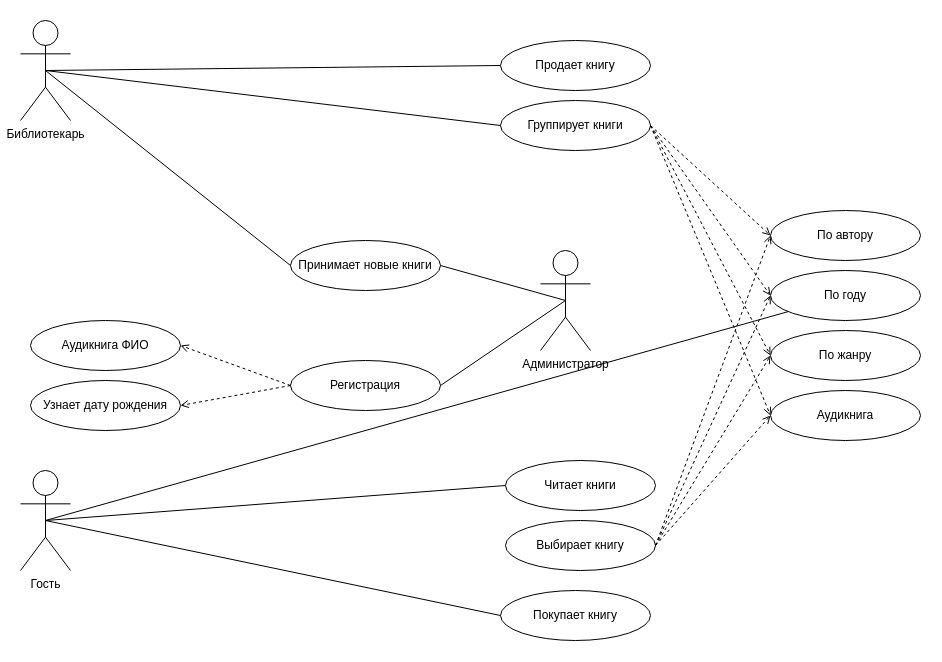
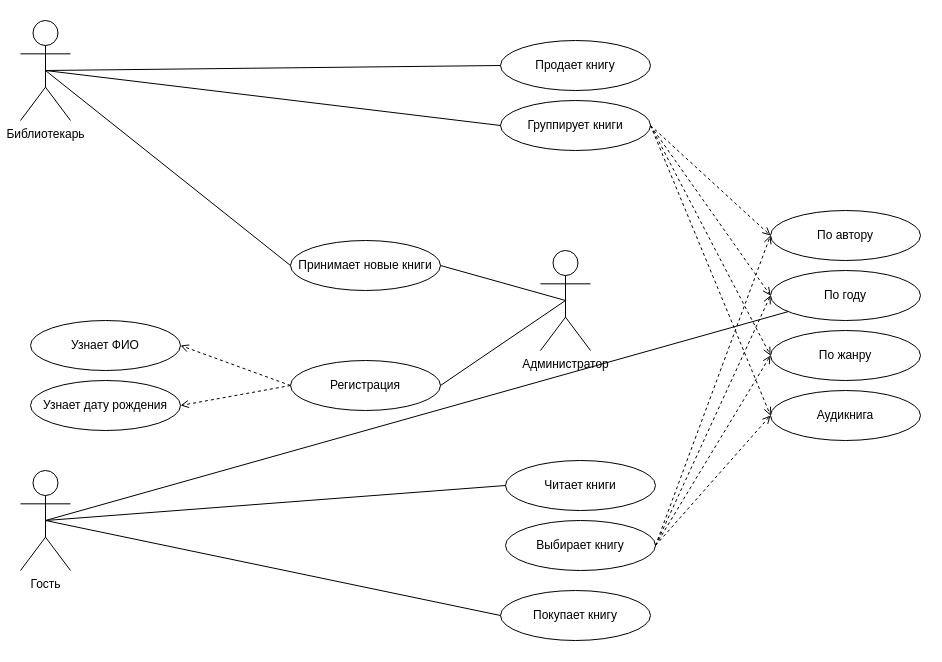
- <mxCell id="25" value="Аудикнига ФИО" style="ellipse;whiteSpace=wrap;html=1;" parent="1" vertex="1"><mxGeometry x="30" y="320" width="150" height="50" as="geometry" /></mxCell>
+ <mxCell id="25" value="Узнает ФИО" style="ellipse;whiteSpace=wrap;html=1;" parent="1" vertex="1"><mxGeometry x="30" y="320" width="150" height="50" as="geometry" /></mxCell>
